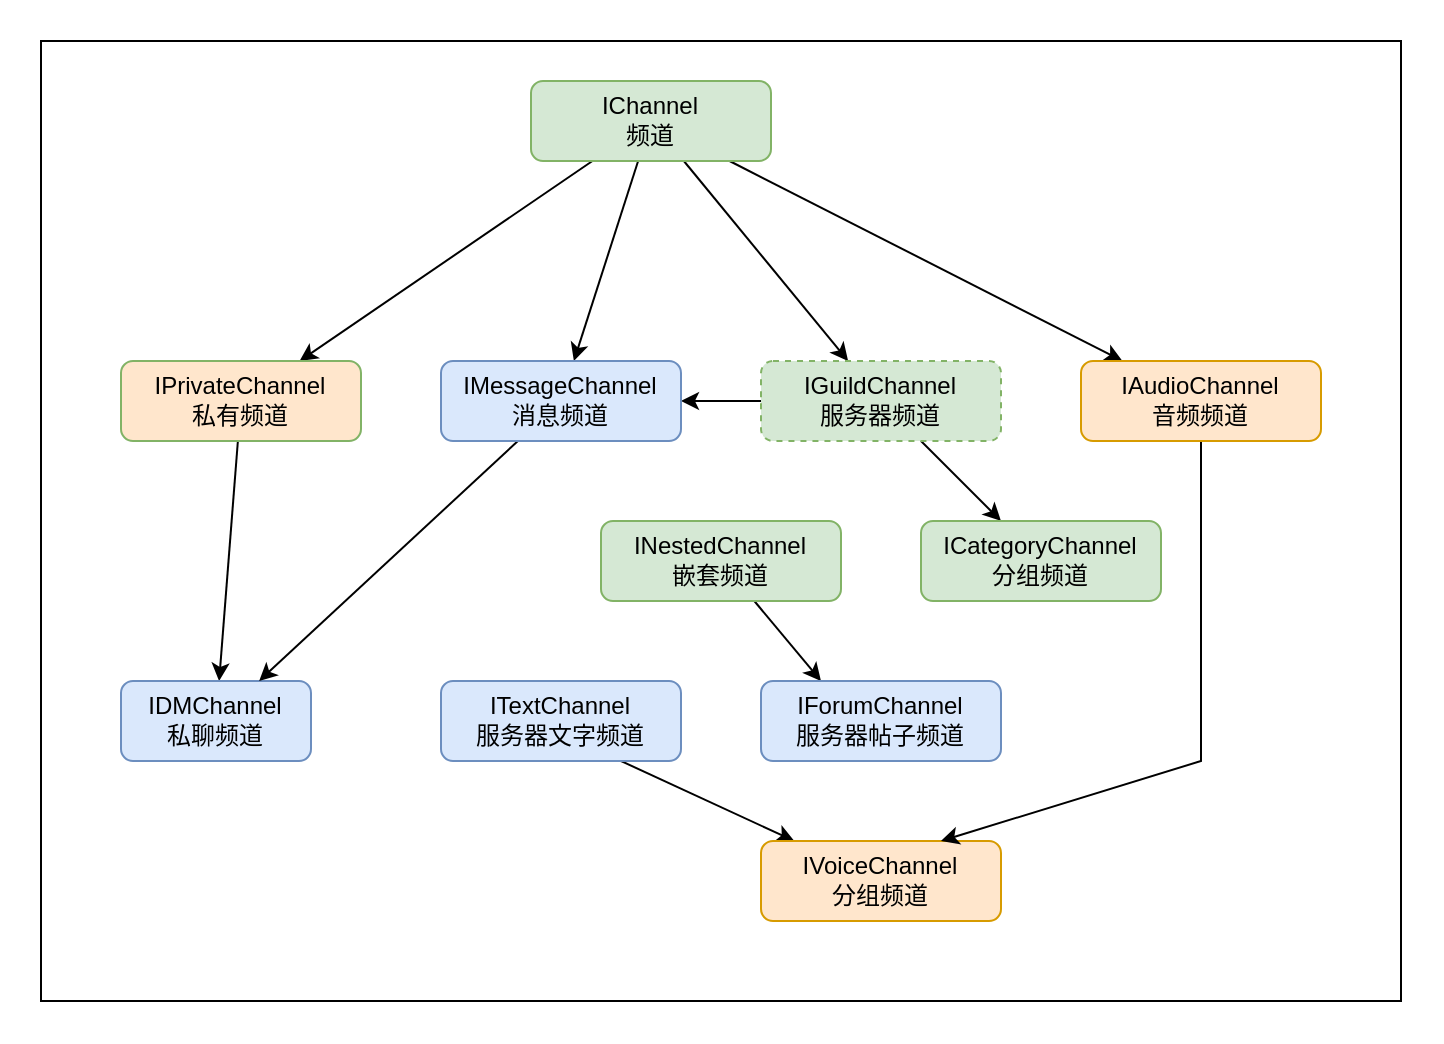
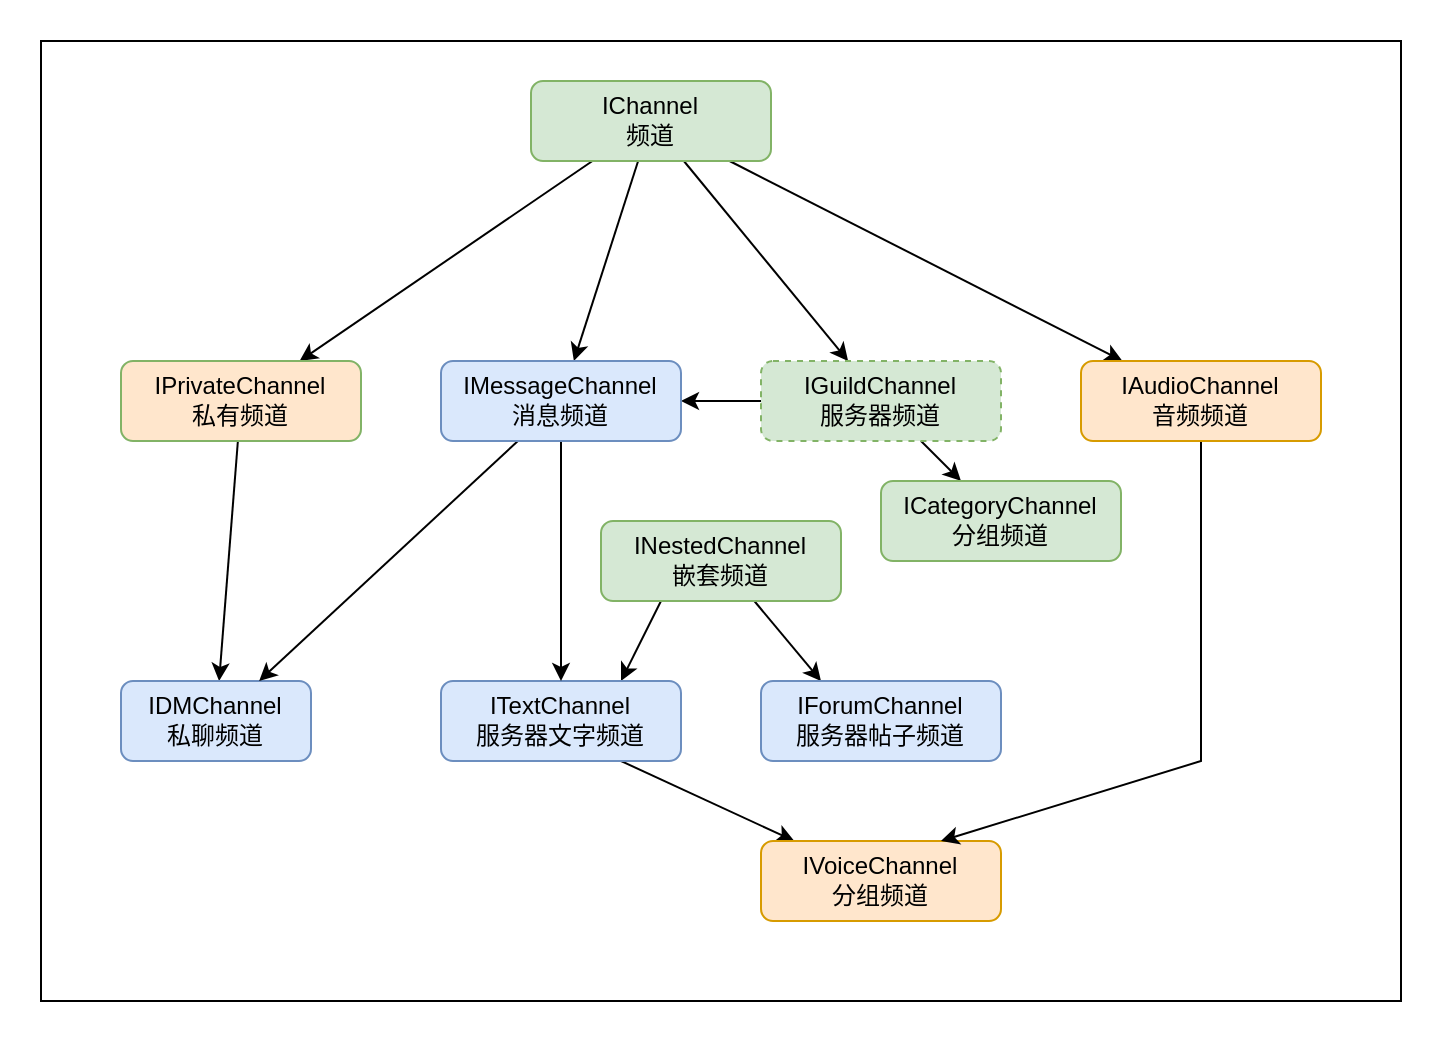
+ <mxCell id="22" style="edgeStyle=none;rounded=0;orthogonalLoop=1;jettySize=auto;html=1;shadow=0;exitX=0.5;exitY=1;exitDx=0;exitDy=0;" parent="1" source="23" target="20" edge="1"><mxGeometry relative="1" as="geometry" /></mxCell>
- <mxCell id="14" value="ICategoryChannel&lt;br&gt;分组频道" style="rounded=1;whiteSpace=wrap;html=1;fillColor=#d5e8d4;strokeColor=#82b366;" parent="1" vertex="1"><mxGeometry x="460" y="260" width="120" height="40" as="geometry" /></mxCell>
+ <mxCell id="14" value="ICategoryChannel&lt;br&gt;分组频道" style="rounded=1;whiteSpace=wrap;html=1;fillColor=#d5e8d4;strokeColor=#82b366;" parent="1" vertex="1"><mxGeometry x="440" y="240" width="120" height="40" as="geometry" /></mxCell>
+ <mxCell id="15" style="edgeStyle=none;rounded=0;orthogonalLoop=1;jettySize=auto;html=1;shadow=0;exitX=0.25;exitY=1;exitDx=0;exitDy=0;entryX=0.75;entryY=0;entryDx=0;entryDy=0;" parent="1" source="18" target="20" edge="1"><mxGeometry relative="1" as="geometry"><mxPoint x="350" y="410" as="targetPoint" /></mxGeometry></mxCell>
